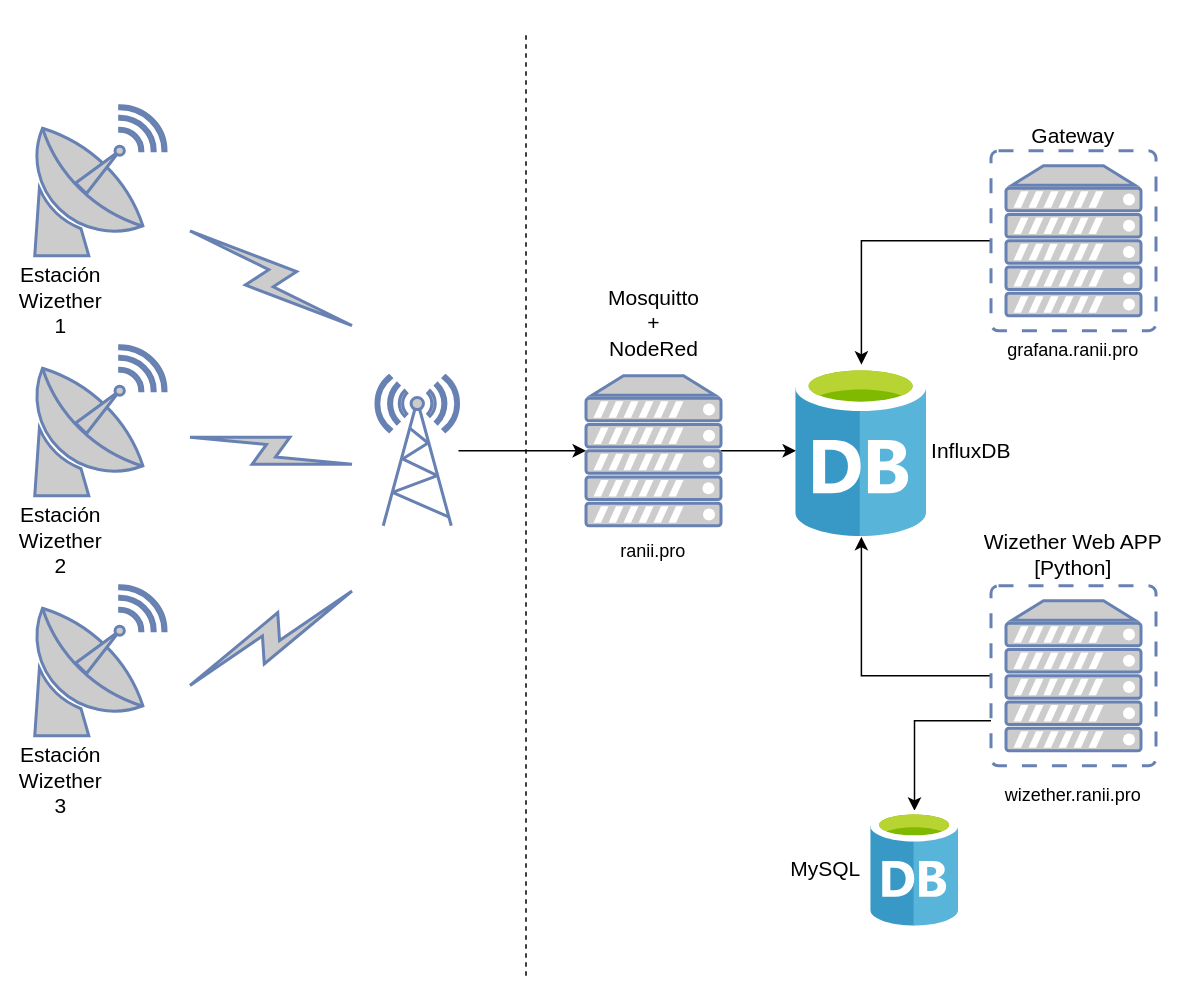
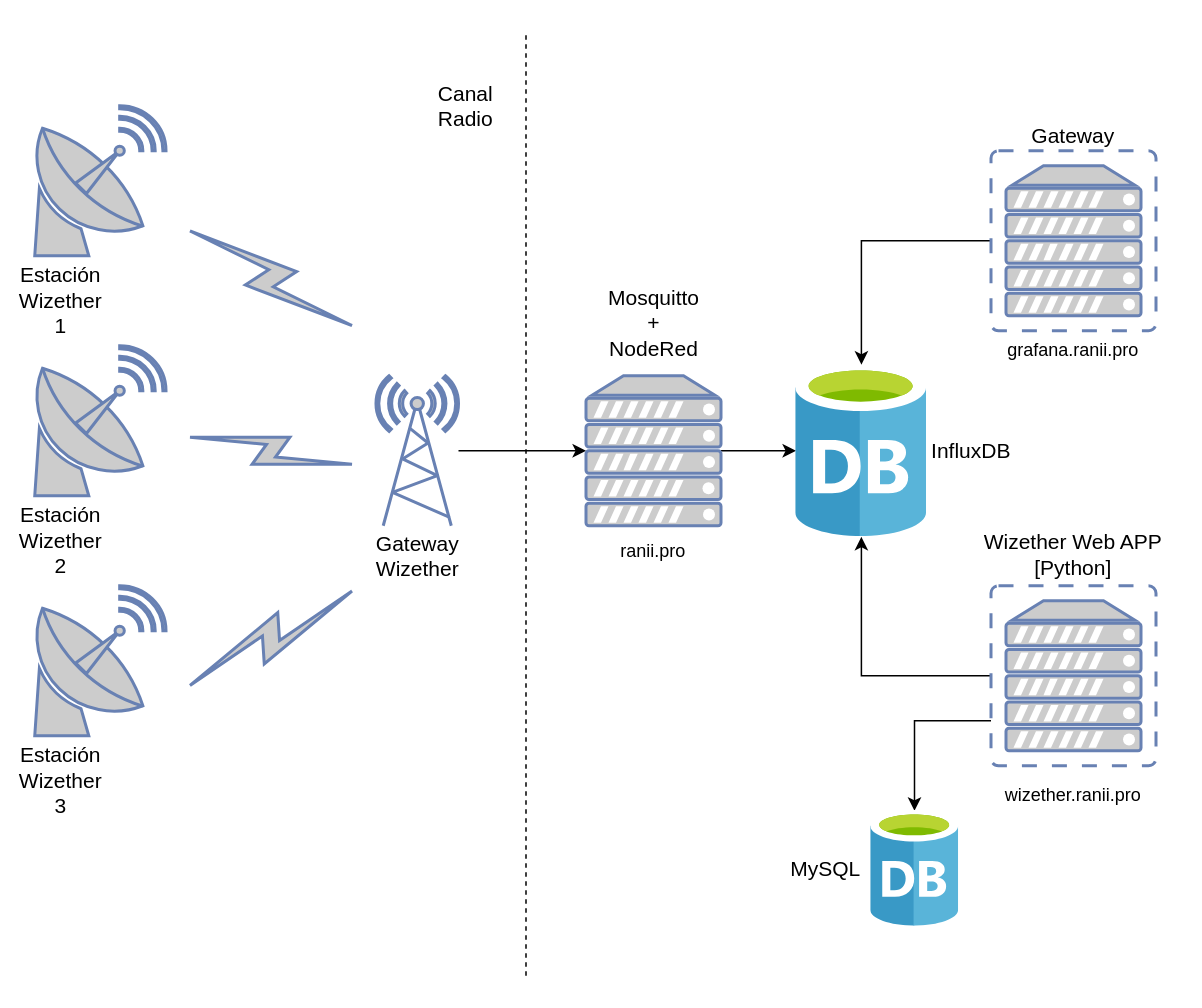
+ <mxCell id="29" value="&lt;font style=&quot;font-size: 14px&quot;&gt;Canal Radio&lt;/font&gt;" style="text;html=1;strokeColor=none;fillColor=none;align=center;verticalAlign=middle;whiteSpace=wrap;rounded=0;" vertex="1" parent="1"><mxGeometry x="290" y="60" width="40" height="20" as="geometry" /></mxCell>
+ <mxCell id="24" value="&lt;font style=&quot;font-size: 14px&quot;&gt;Gateway Wizether&lt;/font&gt;" style="text;html=1;strokeColor=none;fillColor=none;align=center;verticalAlign=middle;whiteSpace=wrap;rounded=0;" vertex="1" parent="1"><mxGeometry x="257.5" y="360" width="40" height="20" as="geometry" /></mxCell>
